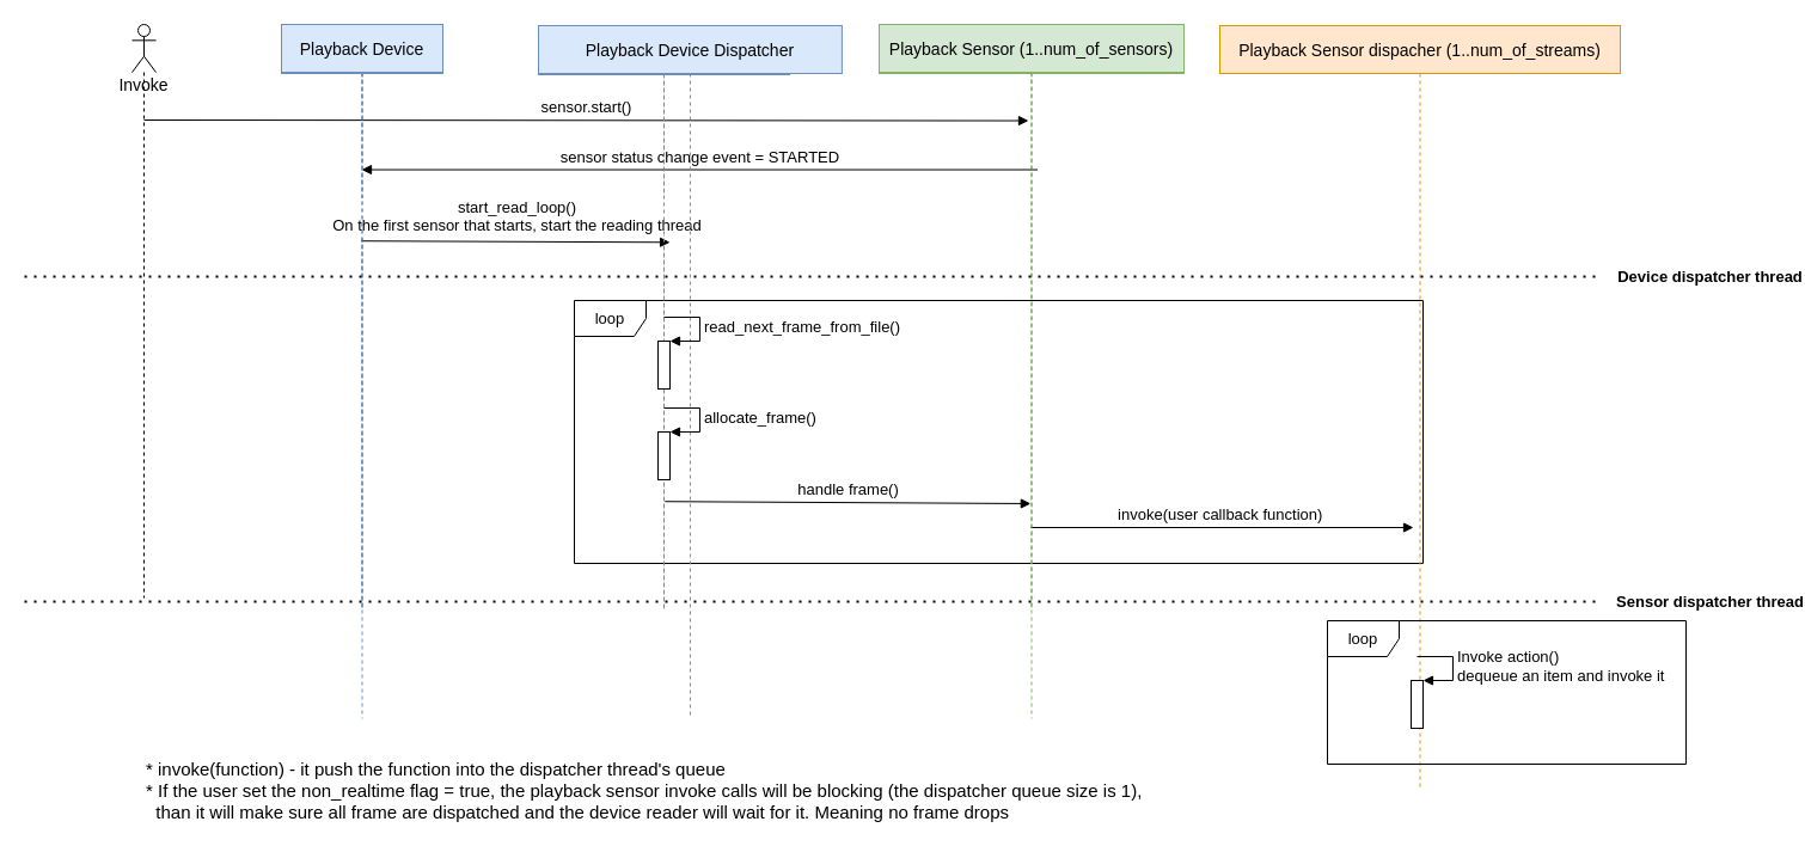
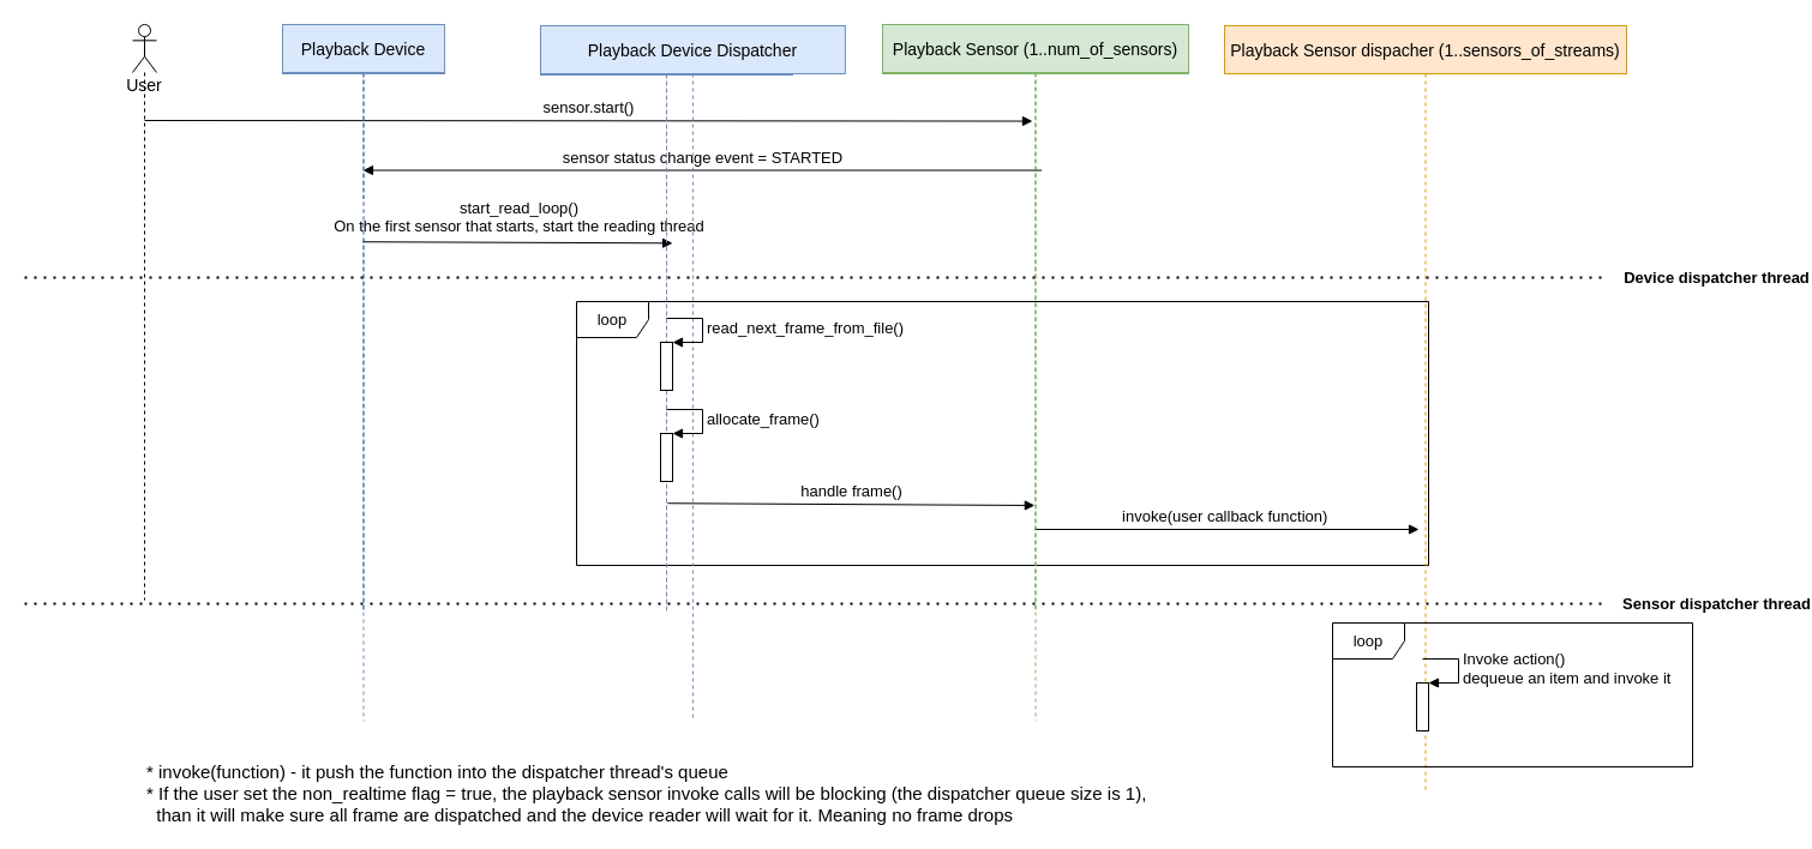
- <mxCell id="14" value="Playback Sensor dispacher (1..num_of_streams)" style="shape=umlLifeline;perimeter=lifelinePerimeter;container=1;collapsible=0;recursiveResize=0;rounded=0;shadow=0;strokeWidth=1;fillColor=#ffe6cc;strokeColor=#d79b00;fontSize=14;" vertex="1" parent="1"><mxGeometry x="1020" y="21" width="335" height="640" as="geometry" /></mxCell>
+ <mxCell id="14" value="Playback Sensor dispacher (1..sensors_of_streams)" style="shape=umlLifeline;perimeter=lifelinePerimeter;container=1;collapsible=0;recursiveResize=0;rounded=0;shadow=0;strokeWidth=1;fillColor=#ffe6cc;strokeColor=#d79b00;fontSize=14;" vertex="1" parent="1"><mxGeometry x="1020" y="21" width="335" height="640" as="geometry" /></mxCell>
- <mxCell id="5" value="Invoke" style="shape=umlLifeline;participant=umlActor;perimeter=lifelinePerimeter;whiteSpace=wrap;html=1;container=1;collapsible=0;recursiveResize=0;verticalAlign=top;spacingTop=36;outlineConnect=0;fontSize=14;" vertex="1" parent="1"><mxGeometry x="110" y="20" width="20" height="480" as="geometry" /></mxCell>
+ <mxCell id="5" value="User" style="shape=umlLifeline;participant=umlActor;perimeter=lifelinePerimeter;whiteSpace=wrap;html=1;container=1;collapsible=0;recursiveResize=0;verticalAlign=top;spacingTop=36;outlineConnect=0;fontSize=14;" vertex="1" parent="1"><mxGeometry x="110" y="20" width="20" height="480" as="geometry" /></mxCell>
